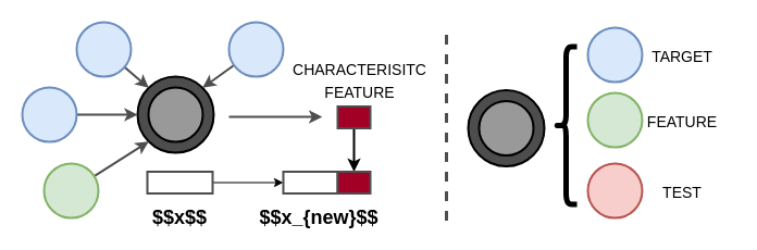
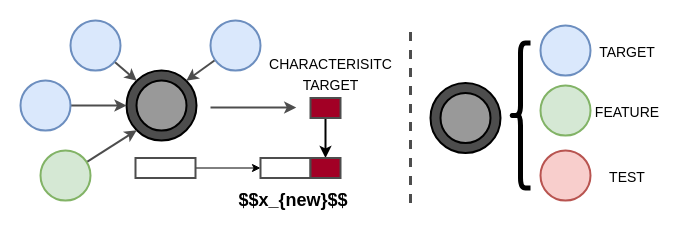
- <mxCell id="19" value="&lt;p style=&quot;line-height: 80%;&quot;&gt;&lt;font style=&quot;font-size: 14px;&quot;&gt;CHARACTERISITC&lt;br&gt;FEATURE&lt;/font&gt;&lt;/p&gt;" style="text;html=1;strokeColor=none;fillColor=none;align=center;verticalAlign=middle;whiteSpace=wrap;rounded=0;container=0;fontSize=22;" vertex="1" parent="1"><mxGeometry x="257" y="47.5" width="146.75" height="50" as="geometry" /></mxCell>
+ <mxCell id="19" value="&lt;p style=&quot;line-height: 80%;&quot;&gt;&lt;font style=&quot;font-size: 14px;&quot;&gt;CHARACTERISITC&lt;br&gt;TARGET&lt;/font&gt;&lt;/p&gt;" style="text;html=1;strokeColor=none;fillColor=none;align=center;verticalAlign=middle;whiteSpace=wrap;rounded=0;container=0;fontSize=22;" vertex="1" parent="1"><mxGeometry x="257" y="47.5" width="146.75" height="50" as="geometry" /></mxCell>
- <mxCell id="25" value="&lt;font style=&quot;font-size: 18px;&quot;&gt;$$x$$&lt;/font&gt;" style="text;html=1;strokeColor=none;fillColor=none;align=center;verticalAlign=middle;whiteSpace=wrap;rounded=0;fontSize=24;fontStyle=1" vertex="1" parent="1"><mxGeometry x="135" y="187.5" width="60" height="20" as="geometry" /></mxCell>
